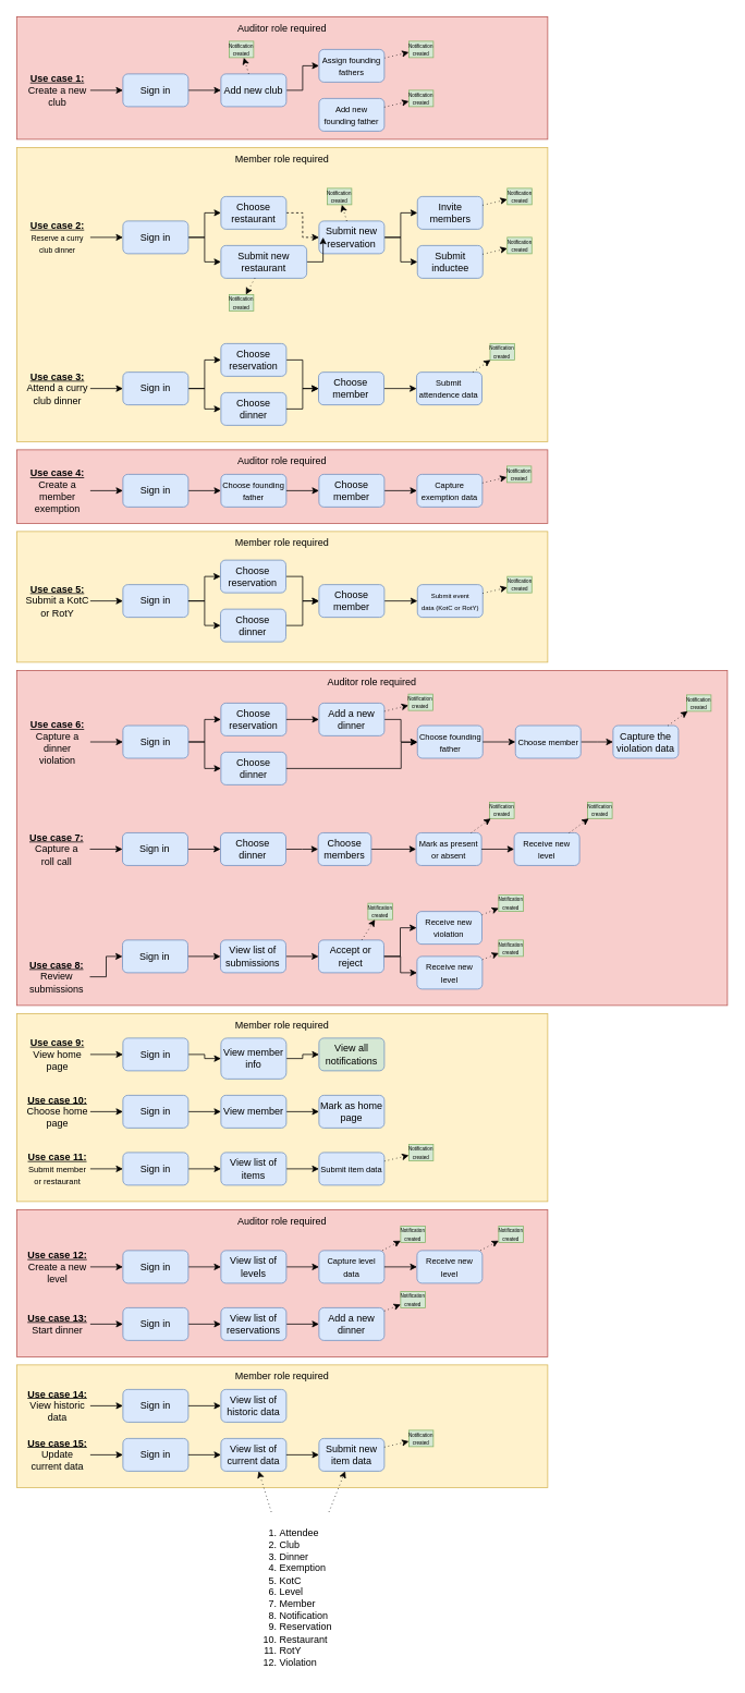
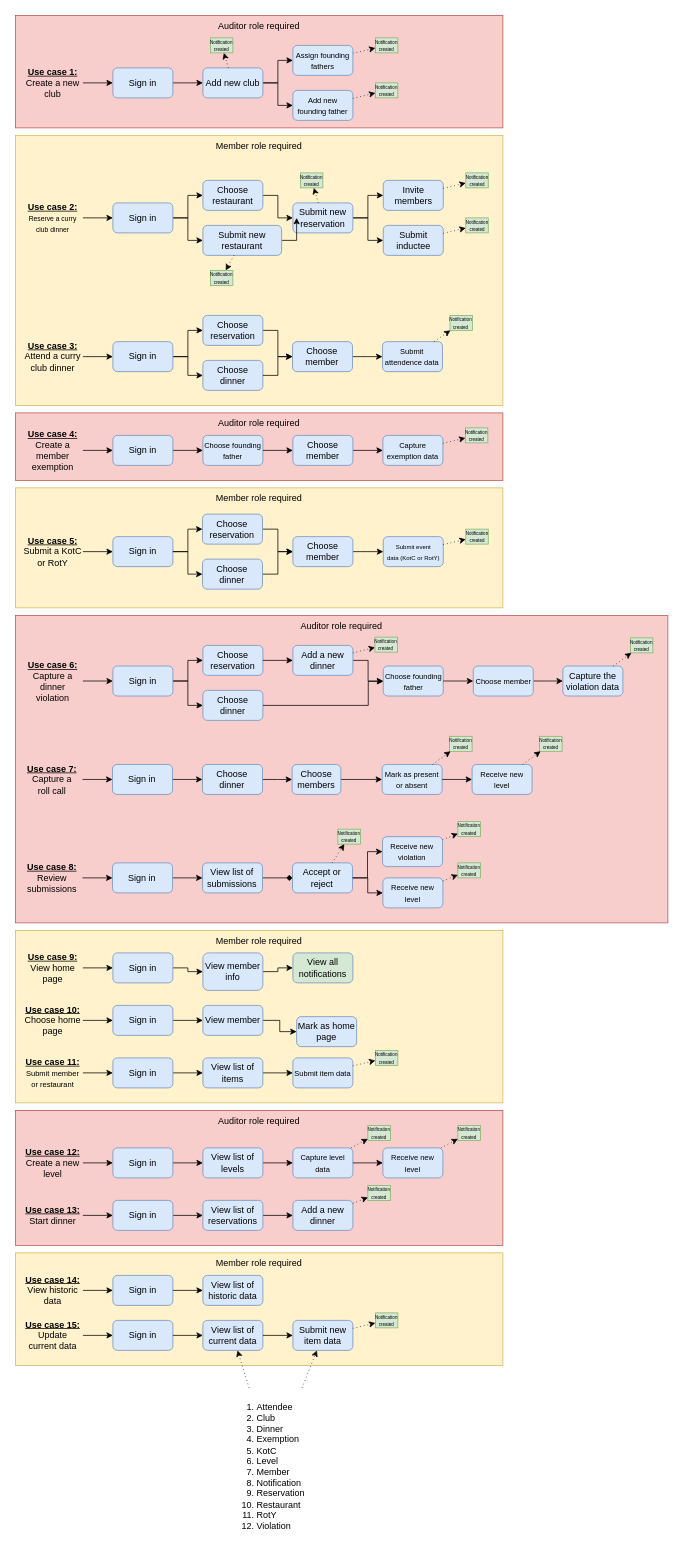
+ <mxCell id="31" style="edgeStyle=orthogonalEdgeStyle;rounded=0;orthogonalLoop=1;jettySize=auto;html=1;" parent="1" source="32" target="41" edge="1"><mxGeometry relative="1" as="geometry" /></mxCell>
- <mxCell id="45" style="edgeStyle=orthogonalEdgeStyle;rounded=0;orthogonalLoop=1;jettySize=auto;html=1;dashed=1;" parent="1" source="46" target="49" edge="1"><mxGeometry relative="1" as="geometry" /></mxCell>
+ <mxCell id="45" style="edgeStyle=orthogonalEdgeStyle;rounded=0;orthogonalLoop=1;jettySize=auto;html=1;" parent="1" source="46" target="49" edge="1"><mxGeometry relative="1" as="geometry" /></mxCell>
- <mxCell id="85" style="edgeStyle=orthogonalEdgeStyle;rounded=0;orthogonalLoop=1;jettySize=auto;html=1;" parent="1" source="86" target="88" edge="1"><mxGeometry relative="1" as="geometry" /></mxCell>
+ <mxCell id="85" style="edgeStyle=orthogonalEdgeStyle;rounded=0;orthogonalLoop=1;jettySize=auto;html=1;endArrow=diamond;" parent="1" source="86" target="88" edge="1"><mxGeometry relative="1" as="geometry" /></mxCell>
- <mxCell id="90" value="&lt;b style=&quot;text-decoration-line: underline;&quot;&gt;Use case 8:&lt;br&gt;&lt;/b&gt;Review submissions" style="text;html=1;strokeColor=none;fillColor=none;align=center;verticalAlign=middle;whiteSpace=wrap;rounded=0;" parent="1" vertex="1"><mxGeometry x="29.48" y="1165" width="80" height="60" as="geometry" /></mxCell>
+ <mxCell id="90" value="&lt;b style=&quot;text-decoration-line: underline;&quot;&gt;Use case 8:&lt;br&gt;&lt;/b&gt;Review submissions" style="text;html=1;strokeColor=none;fillColor=none;align=center;verticalAlign=middle;whiteSpace=wrap;rounded=0;" parent="1" vertex="1"><mxGeometry x="29.48" y="1140" width="80" height="60" as="geometry" /></mxCell>
- <mxCell id="117" value="Mark as home page" style="rounded=1;whiteSpace=wrap;html=1;fillColor=#dae8fc;strokeColor=#6c8ebf;" parent="1" vertex="1"><mxGeometry x="390" y="1340" width="80" height="40" as="geometry" /></mxCell>
+ <mxCell id="117" value="Mark as home page" style="rounded=1;whiteSpace=wrap;html=1;fillColor=#dae8fc;strokeColor=#6c8ebf;" parent="1" vertex="1"><mxGeometry x="395" y="1355" width="80" height="40" as="geometry" /></mxCell>
